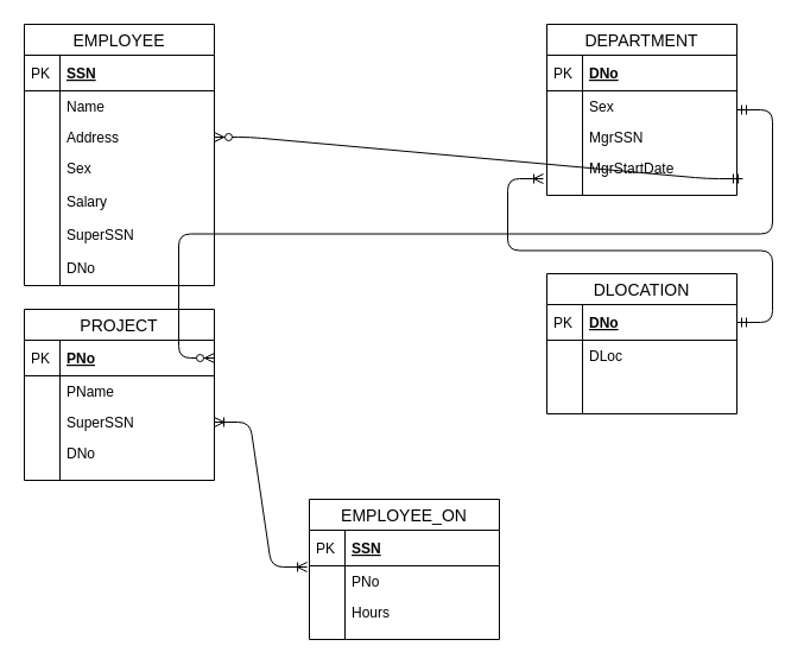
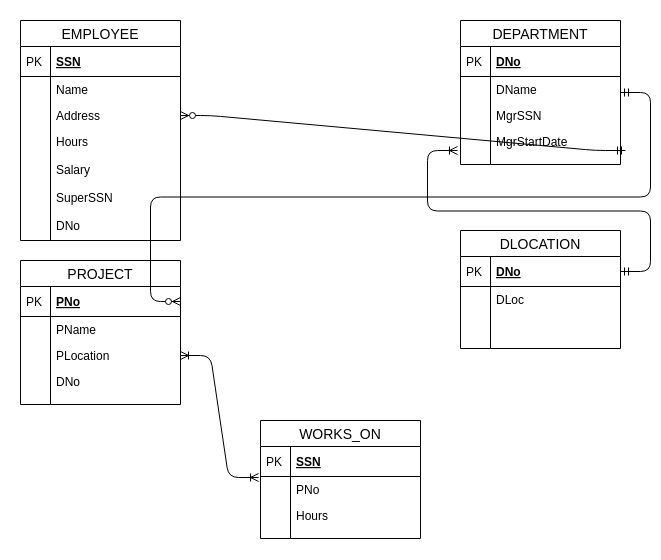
- <mxCell id="14" value="Sex" style="shape=partialRectangle;top=0;left=0;right=0;bottom=0;align=left;verticalAlign=top;fillColor=none;spacingLeft=34;spacingRight=4;overflow=hidden;rotatable=0;points=[[0,0.5],[1,0.5]];portConstraint=eastwest;dropTarget=0;fontSize=12;" vertex="1" parent="11"><mxGeometry y="56" width="160" height="26" as="geometry" /></mxCell>
+ <mxCell id="14" value="DName" style="shape=partialRectangle;top=0;left=0;right=0;bottom=0;align=left;verticalAlign=top;fillColor=none;spacingLeft=34;spacingRight=4;overflow=hidden;rotatable=0;points=[[0,0.5],[1,0.5]];portConstraint=eastwest;dropTarget=0;fontSize=12;" vertex="1" parent="11"><mxGeometry y="56" width="160" height="26" as="geometry" /></mxCell>
- <mxCell id="9" value="Sex&#10;&#10;Salary&#10;&#10;SuperSSN&#10;&#10;DNo&#10;&#10;" style="shape=partialRectangle;top=0;left=0;right=0;bottom=0;align=left;verticalAlign=top;fillColor=none;spacingLeft=34;spacingRight=4;overflow=hidden;rotatable=0;points=[[0,0.5],[1,0.5]];portConstraint=eastwest;dropTarget=0;fontSize=12;" vertex="1" parent="2"><mxGeometry y="108" width="160" height="112" as="geometry" /></mxCell>
+ <mxCell id="9" value="Hours&#10;&#10;Salary&#10;&#10;SuperSSN&#10;&#10;DNo&#10;&#10;" style="shape=partialRectangle;top=0;left=0;right=0;bottom=0;align=left;verticalAlign=top;fillColor=none;spacingLeft=34;spacingRight=4;overflow=hidden;rotatable=0;points=[[0,0.5],[1,0.5]];portConstraint=eastwest;dropTarget=0;fontSize=12;" vertex="1" parent="2"><mxGeometry y="108" width="160" height="112" as="geometry" /></mxCell>
- <mxCell id="36" value="SuperSSN" style="shape=partialRectangle;top=0;left=0;right=0;bottom=0;align=left;verticalAlign=top;fillColor=none;spacingLeft=34;spacingRight=4;overflow=hidden;rotatable=0;points=[[0,0.5],[1,0.5]];portConstraint=eastwest;dropTarget=0;fontSize=12;" vertex="1" parent="31"><mxGeometry y="82" width="160" height="26" as="geometry" /></mxCell>
+ <mxCell id="36" value="PLocation" style="shape=partialRectangle;top=0;left=0;right=0;bottom=0;align=left;verticalAlign=top;fillColor=none;spacingLeft=34;spacingRight=4;overflow=hidden;rotatable=0;points=[[0,0.5],[1,0.5]];portConstraint=eastwest;dropTarget=0;fontSize=12;" vertex="1" parent="31"><mxGeometry y="82" width="160" height="26" as="geometry" /></mxCell>
- <mxCell id="42" value="EMPLOYEE_ON" style="swimlane;fontStyle=0;childLayout=stackLayout;horizontal=1;startSize=26;horizontalStack=0;resizeParent=1;resizeParentMax=0;resizeLast=0;collapsible=1;marginBottom=0;align=center;fontSize=14;" vertex="1" parent="1"><mxGeometry x="260" y="420" width="160" height="118" as="geometry" /></mxCell>
+ <mxCell id="42" value="WORKS_ON" style="swimlane;fontStyle=0;childLayout=stackLayout;horizontal=1;startSize=26;horizontalStack=0;resizeParent=1;resizeParentMax=0;resizeLast=0;collapsible=1;marginBottom=0;align=center;fontSize=14;" vertex="1" parent="1"><mxGeometry x="260" y="420" width="160" height="118" as="geometry" /></mxCell>
